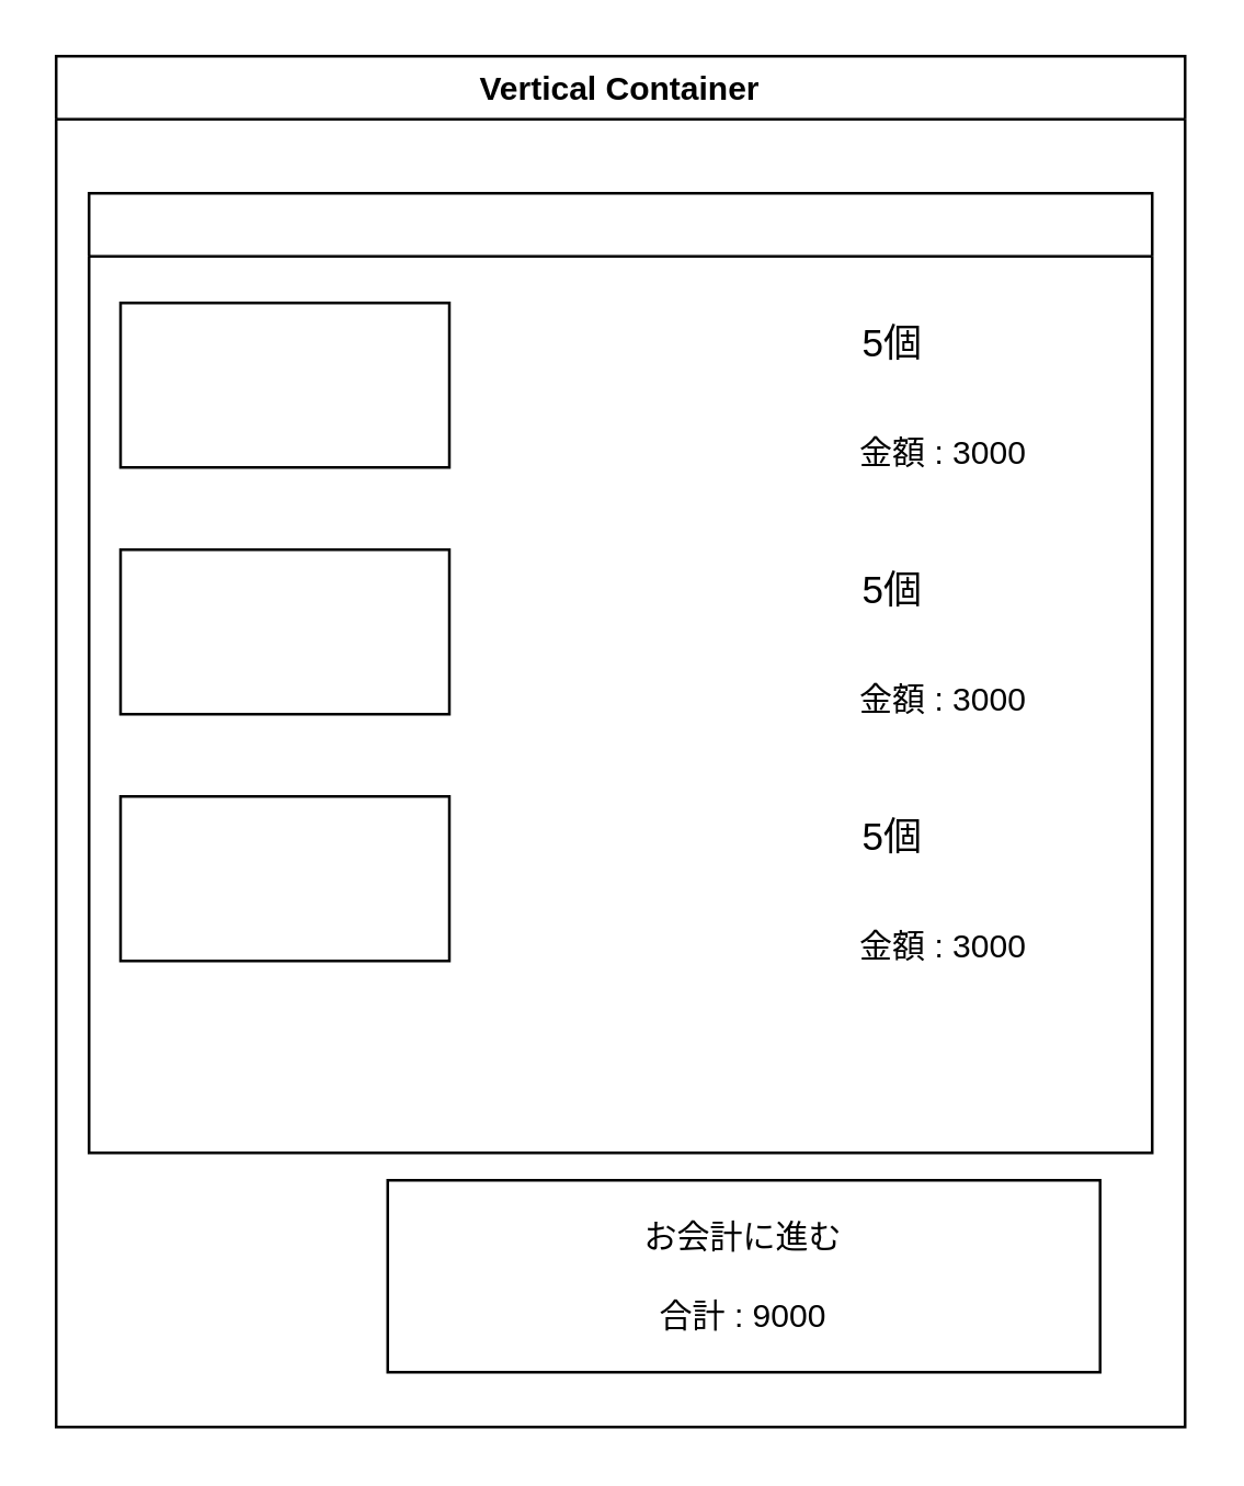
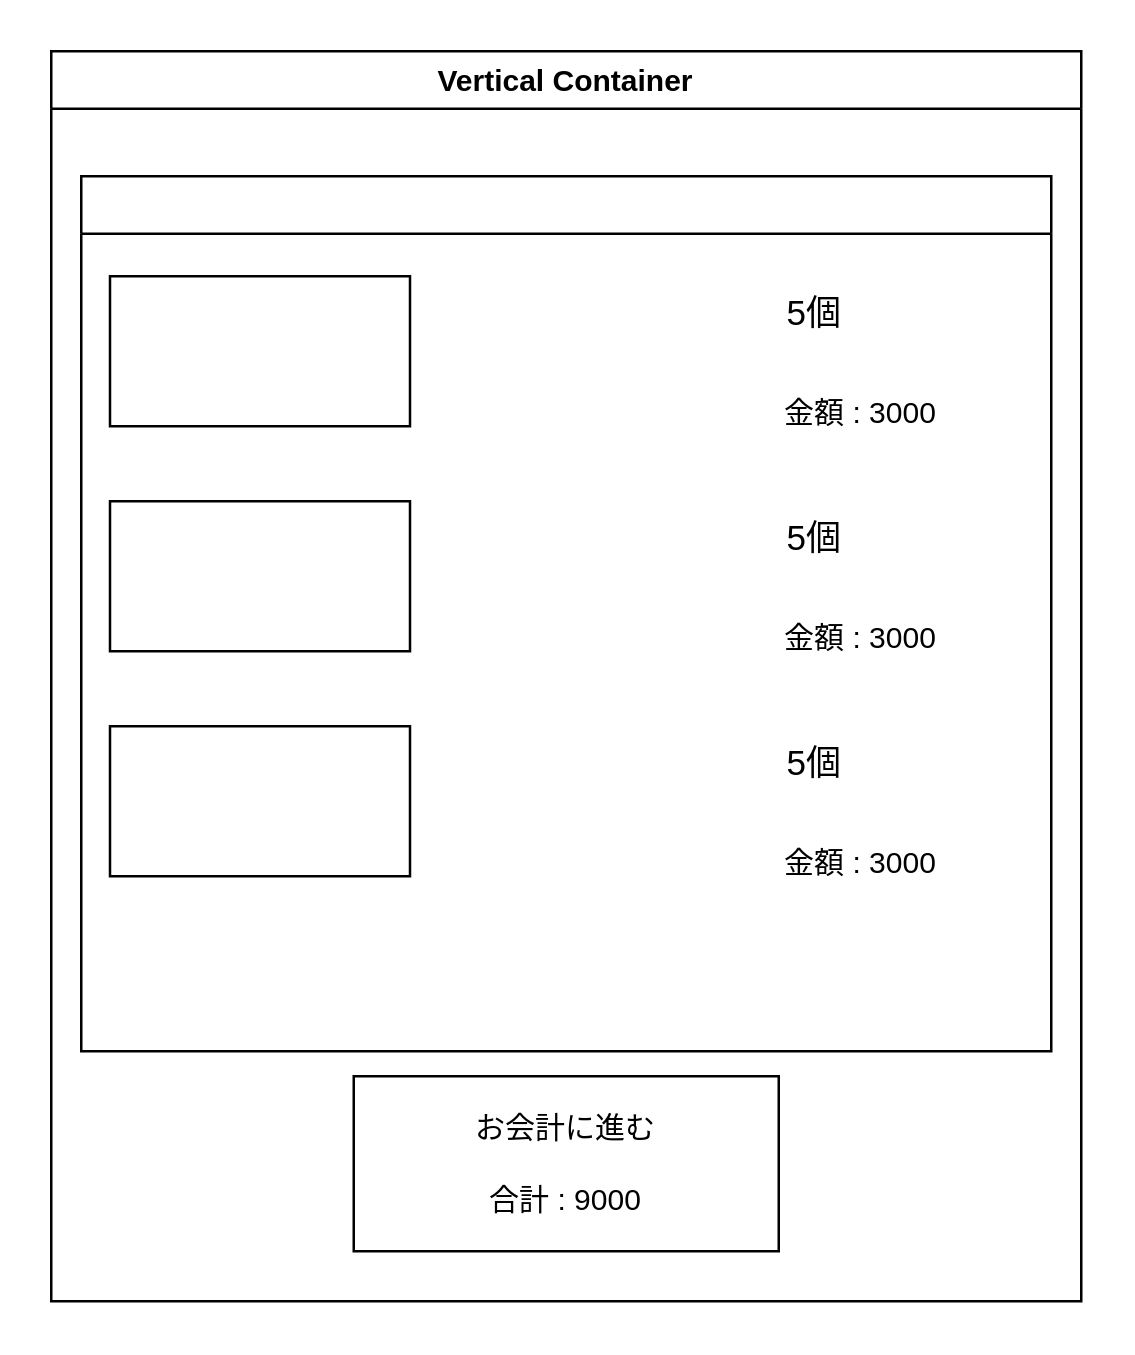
- <mxCell id="3" value="お会計に進む&lt;br&gt;&lt;br&gt;合計 : 9000" style="rounded=0;whiteSpace=wrap;html=1;" vertex="1" parent="2"><mxGeometry x="121" y="410" width="260" height="70" as="geometry" /></mxCell>
+ <mxCell id="3" value="お会計に進む&lt;br&gt;&lt;br&gt;合計 : 9000" style="rounded=0;whiteSpace=wrap;html=1;" vertex="1" parent="2"><mxGeometry x="121" y="410" width="170" height="70" as="geometry" /></mxCell>
